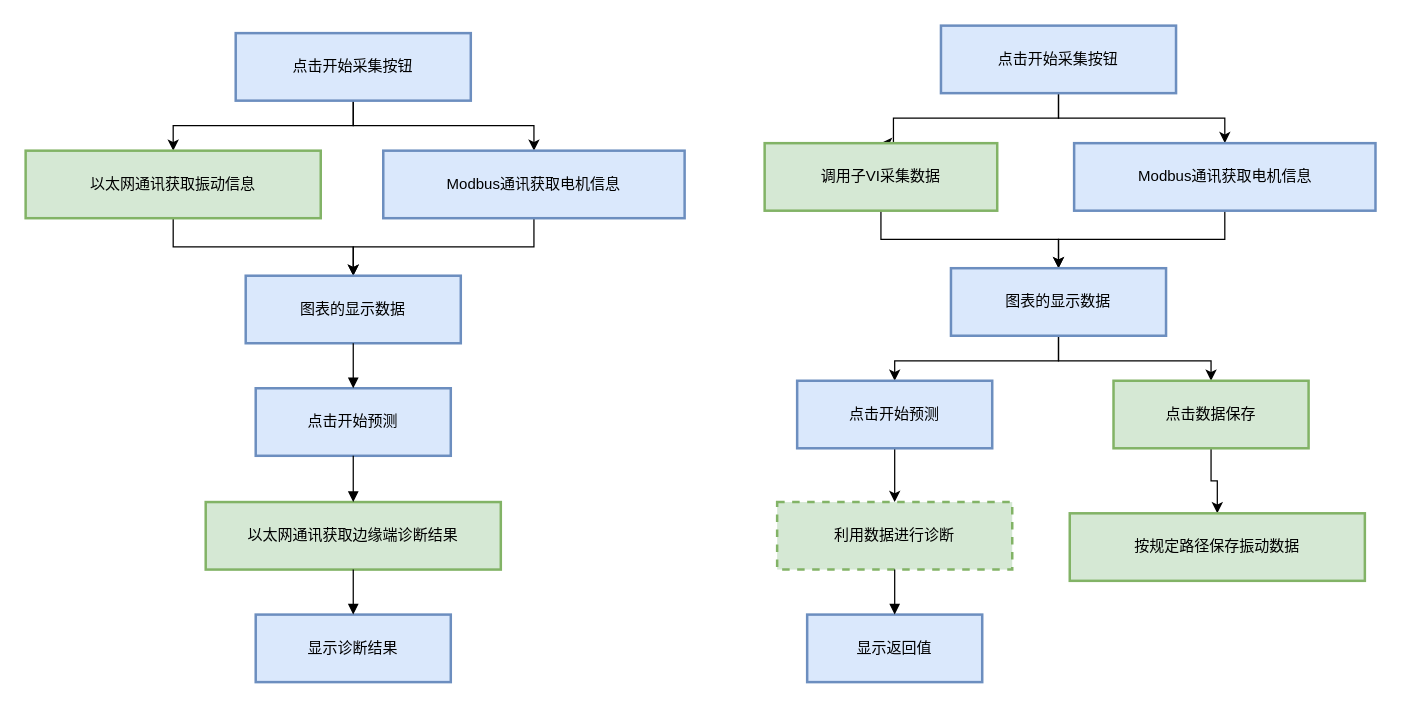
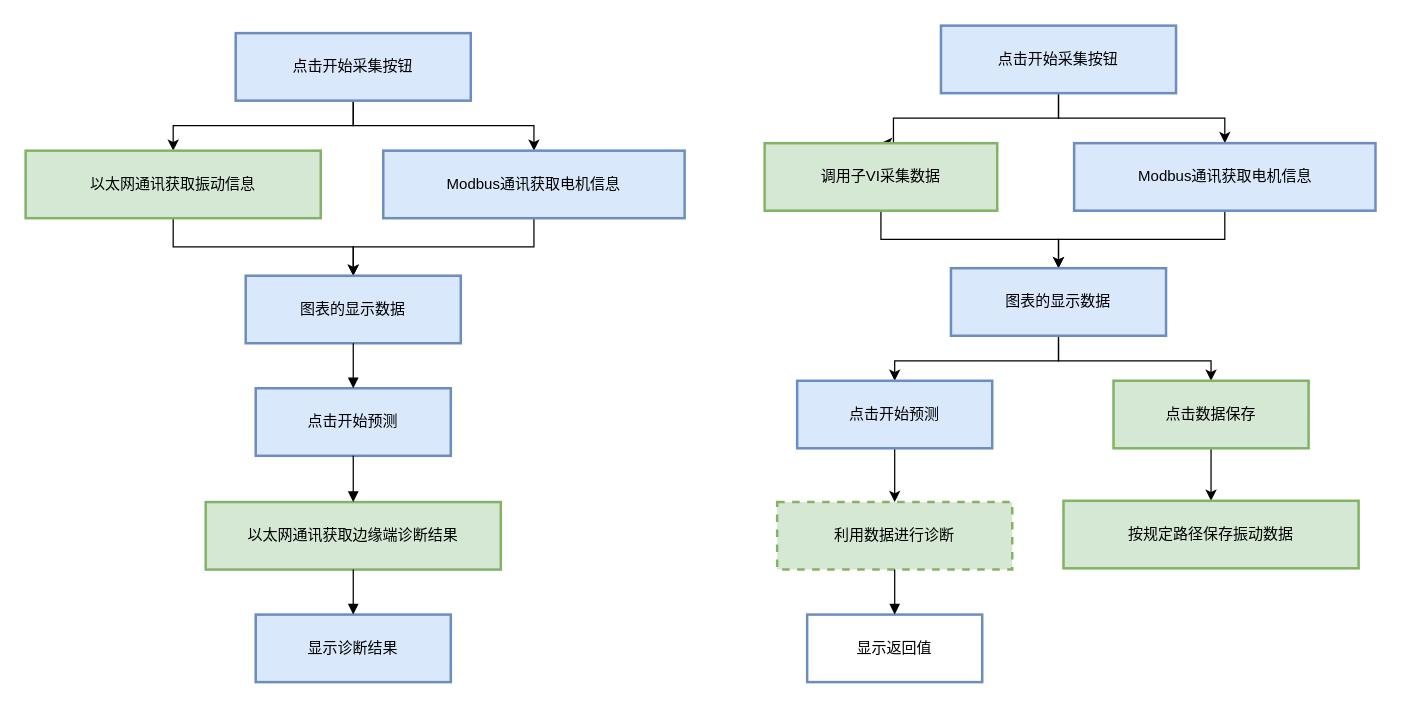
- <mxCell id="32" value="按规定路径保存振动数据" style="whiteSpace=wrap;strokeWidth=2;fillColor=#d5e8d4;strokeColor=#82b366;" vertex="1" parent="1"><mxGeometry x="855" y="410" width="236" height="54" as="geometry" /></mxCell>
+ <mxCell id="32" value="按规定路径保存振动数据" style="whiteSpace=wrap;strokeWidth=2;fillColor=#d5e8d4;strokeColor=#82b366;" vertex="1" parent="1"><mxGeometry x="850" y="400" width="236" height="54" as="geometry" /></mxCell>
- <mxCell id="31" value="显示返回值" style="whiteSpace=wrap;strokeWidth=2;fillColor=#dae8fc;strokeColor=#6c8ebf;" vertex="1" parent="1"><mxGeometry x="645" y="491" width="140" height="54" as="geometry" /></mxCell>
+ <mxCell id="31" value="显示返回值" style="whiteSpace=wrap;strokeWidth=2;fillColor=#ffffff;strokeColor=#6c8ebf;" vertex="1" parent="1"><mxGeometry x="645" y="491" width="140" height="54" as="geometry" /></mxCell>
